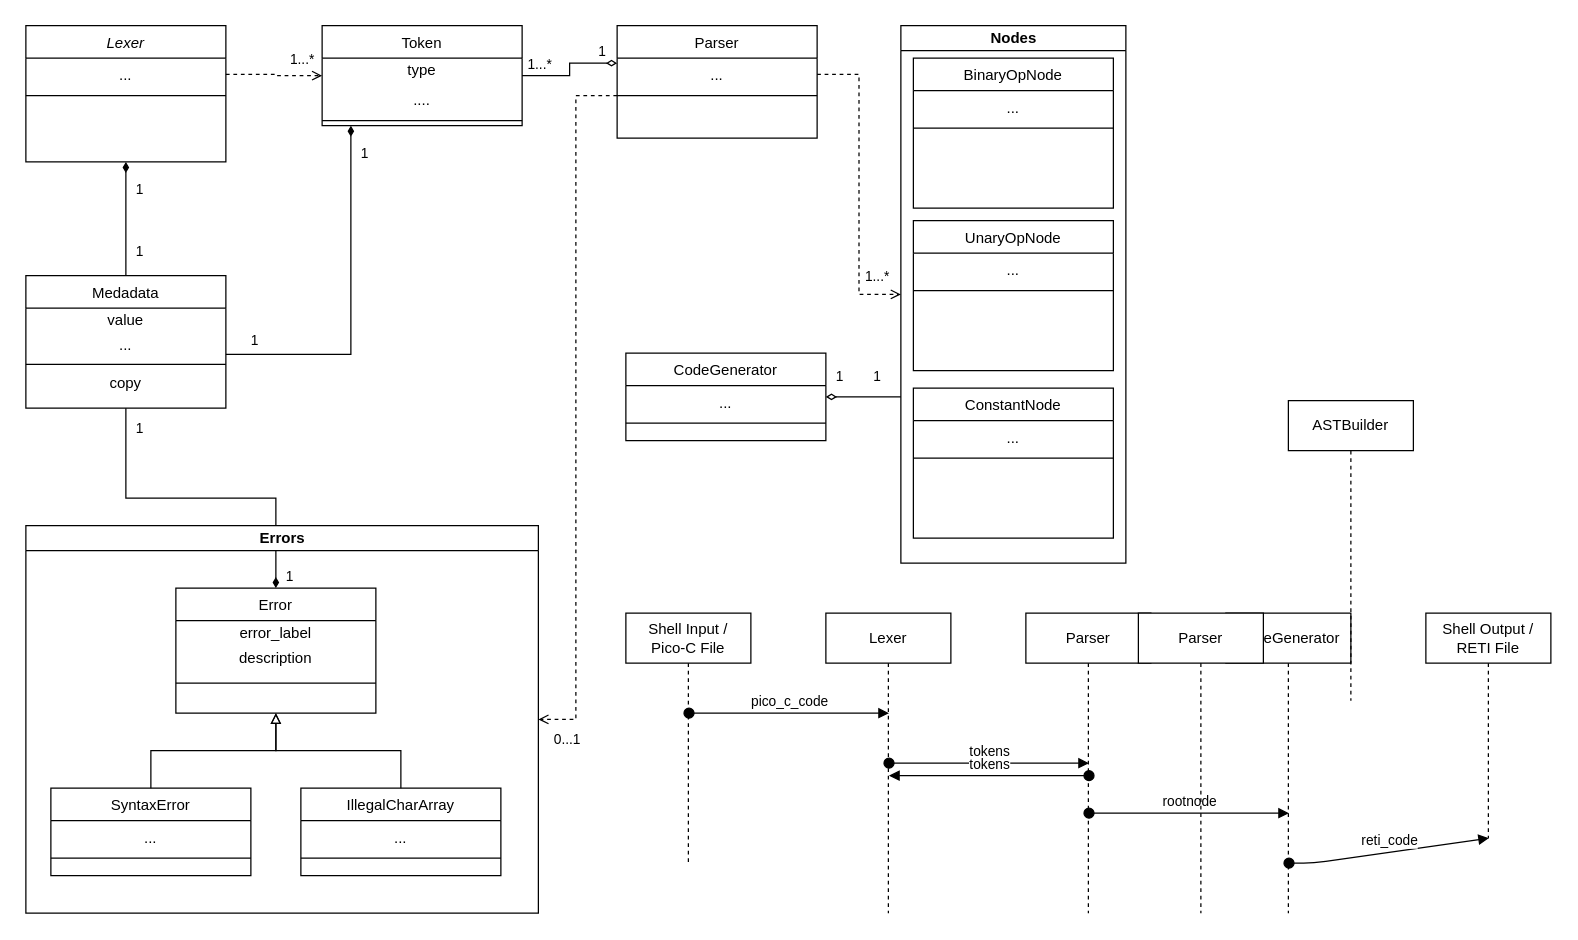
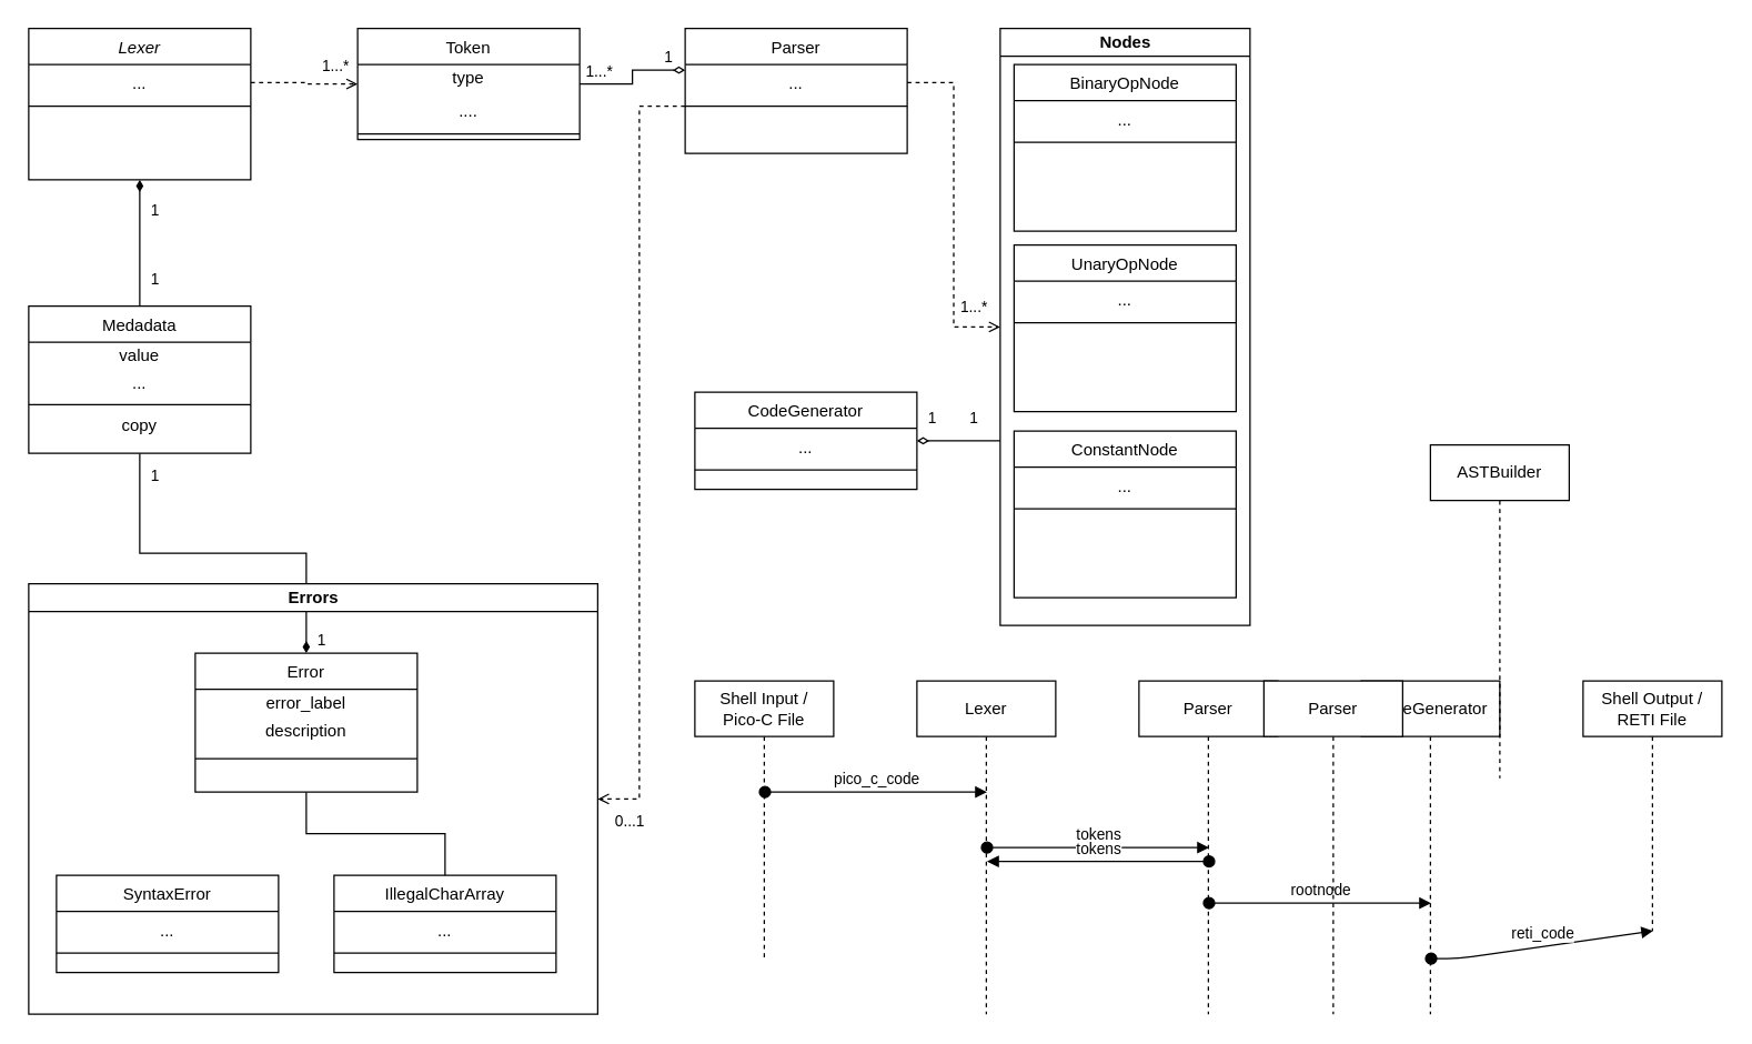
- <mxCell id="23" value="" style="edgeStyle=orthogonalEdgeStyle;rounded=0;orthogonalLoop=1;jettySize=auto;html=1;endArrow=none;endFill=0;startArrow=diamondThin;startFill=1;" parent="1" source="5" target="9" edge="1"><mxGeometry x="40" y="56" as="geometry"><mxPoint x="150" y="311" as="sourcePoint" /><mxPoint x="200" y="286" as="targetPoint" /><Array as="points"><mxPoint x="280" y="283" /></Array></mxGeometry></mxCell>
- <mxCell id="24" value="1" style="edgeLabel;html=1;align=center;verticalAlign=middle;resizable=0;points=[];" parent="23" vertex="1" connectable="0"><mxGeometry relative="1" as="geometry"><mxPoint x="10" y="-121" as="offset" /></mxGeometry></mxCell>
- <mxCell id="25" value="1" style="edgeLabel;html=1;align=center;verticalAlign=middle;resizable=0;points=[];" parent="23" vertex="1" connectable="0"><mxGeometry relative="1" as="geometry"><mxPoint x="-78" y="29" as="offset" /></mxGeometry></mxCell>
- <mxCell id="53" style="edgeStyle=orthogonalEdgeStyle;rounded=0;orthogonalLoop=1;jettySize=auto;html=1;endArrow=block;endFill=0;" parent="45" source="50" target="46" edge="1"><mxGeometry relative="1" as="geometry"><mxPoint x="310" y="310" as="targetPoint" /></mxGeometry></mxCell>
- <mxCell id="57" style="edgeStyle=orthogonalEdgeStyle;rounded=0;orthogonalLoop=1;jettySize=auto;html=1;endArrow=block;endFill=0;" parent="45" source="54" target="46" edge="1"><mxGeometry relative="1" as="geometry"><mxPoint x="-220" y="410" as="targetPoint" /></mxGeometry></mxCell>
+ <mxCell id="57" style="edgeStyle=orthogonalEdgeStyle;rounded=0;orthogonalLoop=1;jettySize=auto;html=1;endArrow=none;endFill=0;" parent="45" source="54" target="46" edge="1"><mxGeometry relative="1" as="geometry"><mxPoint x="-220" y="410" as="targetPoint" /></mxGeometry></mxCell>
